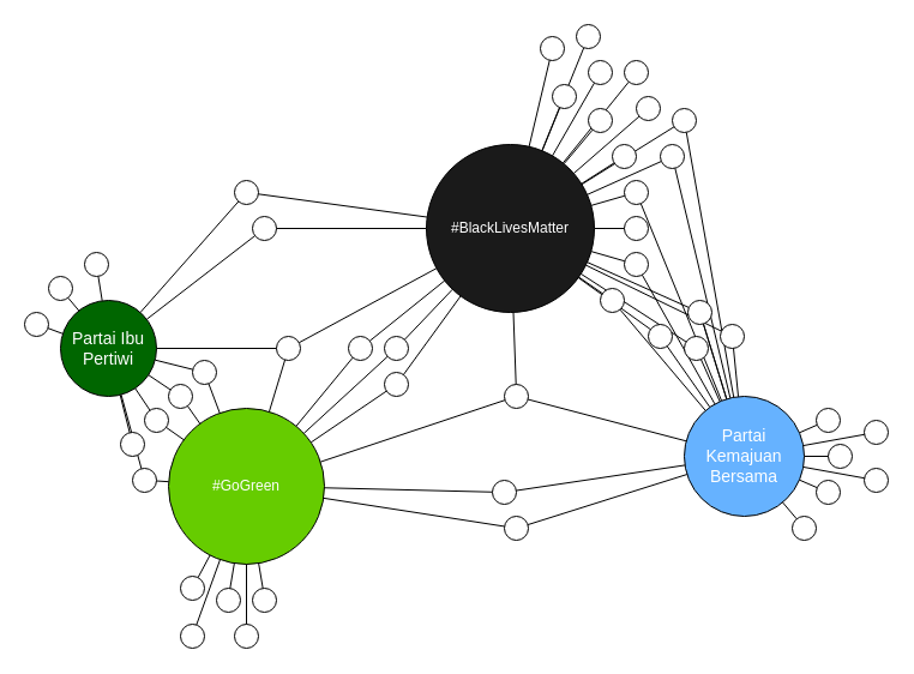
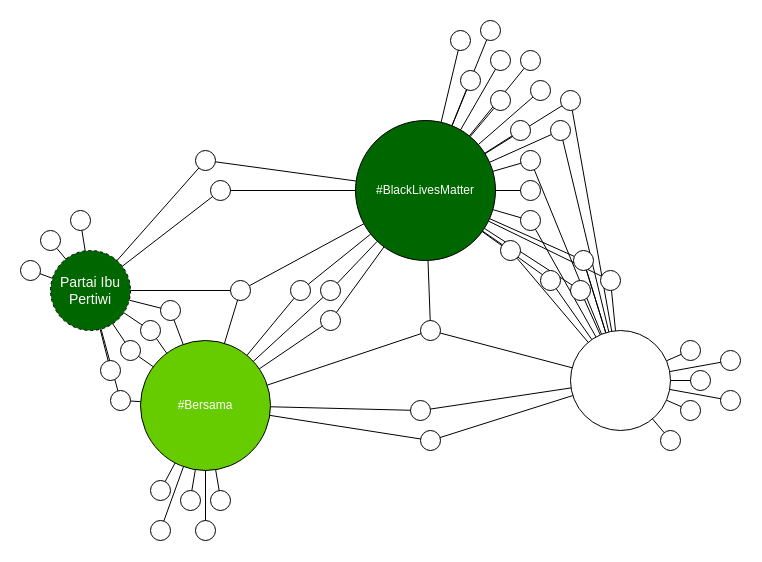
- <mxCell id="13" value="#BlackLivesMatter" style="ellipse;whiteSpace=wrap;html=1;aspect=fixed;fontColor=#FFFFFF;fillColor=#1A1A1A;" vertex="1" parent="1"><mxGeometry x="355" y="120" width="140" height="140" as="geometry" /></mxCell>
+ <mxCell id="13" value="#BlackLivesMatter" style="ellipse;whiteSpace=wrap;html=1;aspect=fixed;fontColor=#FFFFFF;fillColor=#006600;" vertex="1" parent="1"><mxGeometry x="355" y="120" width="140" height="140" as="geometry" /></mxCell>
- <mxCell id="34" value="&lt;font style=&quot;font-size: 14px&quot;&gt;Partai Ibu Pertiwi&lt;/font&gt;" style="ellipse;whiteSpace=wrap;html=1;aspect=fixed;fontColor=#FFFFFF;fillColor=#006600;" vertex="1" parent="1"><mxGeometry x="50" y="250" width="80" height="80" as="geometry" /></mxCell>
+ <mxCell id="34" value="&lt;font style=&quot;font-size: 14px&quot;&gt;Partai Ibu Pertiwi&lt;/font&gt;" style="ellipse;whiteSpace=wrap;html=1;aspect=fixed;fontColor=#FFFFFF;fillColor=#006600;dashed=1;" vertex="1" parent="1"><mxGeometry x="50" y="250" width="80" height="80" as="geometry" /></mxCell>
- <mxCell id="33" value="&lt;font style=&quot;font-size: 14px&quot;&gt;Partai Kemajuan Bersama&lt;/font&gt;" style="ellipse;whiteSpace=wrap;html=1;aspect=fixed;fontColor=#FFFFFF;fillColor=#66B2FF;" vertex="1" parent="1"><mxGeometry x="570" y="330" width="100" height="100" as="geometry" /></mxCell>
+ <mxCell id="33" value="&lt;font style=&quot;font-size: 14px&quot;&gt;Partai Kemajuan Bersama&lt;/font&gt;" style="ellipse;whiteSpace=wrap;html=1;aspect=fixed;fontColor=#FFFFFF;fillColor=#ffffff;" vertex="1" parent="1"><mxGeometry x="570" y="330" width="100" height="100" as="geometry" /></mxCell>
- <mxCell id="35" value="#GoGreen" style="ellipse;whiteSpace=wrap;html=1;aspect=fixed;fontColor=#FFFFFF;fillColor=#66CC00;" vertex="1" parent="1"><mxGeometry x="140" y="340" width="130" height="130" as="geometry" /></mxCell>
+ <mxCell id="35" value="#Bersama" style="ellipse;whiteSpace=wrap;html=1;aspect=fixed;fontColor=#FFFFFF;fillColor=#66CC00;" vertex="1" parent="1"><mxGeometry x="140" y="340" width="130" height="130" as="geometry" /></mxCell>
